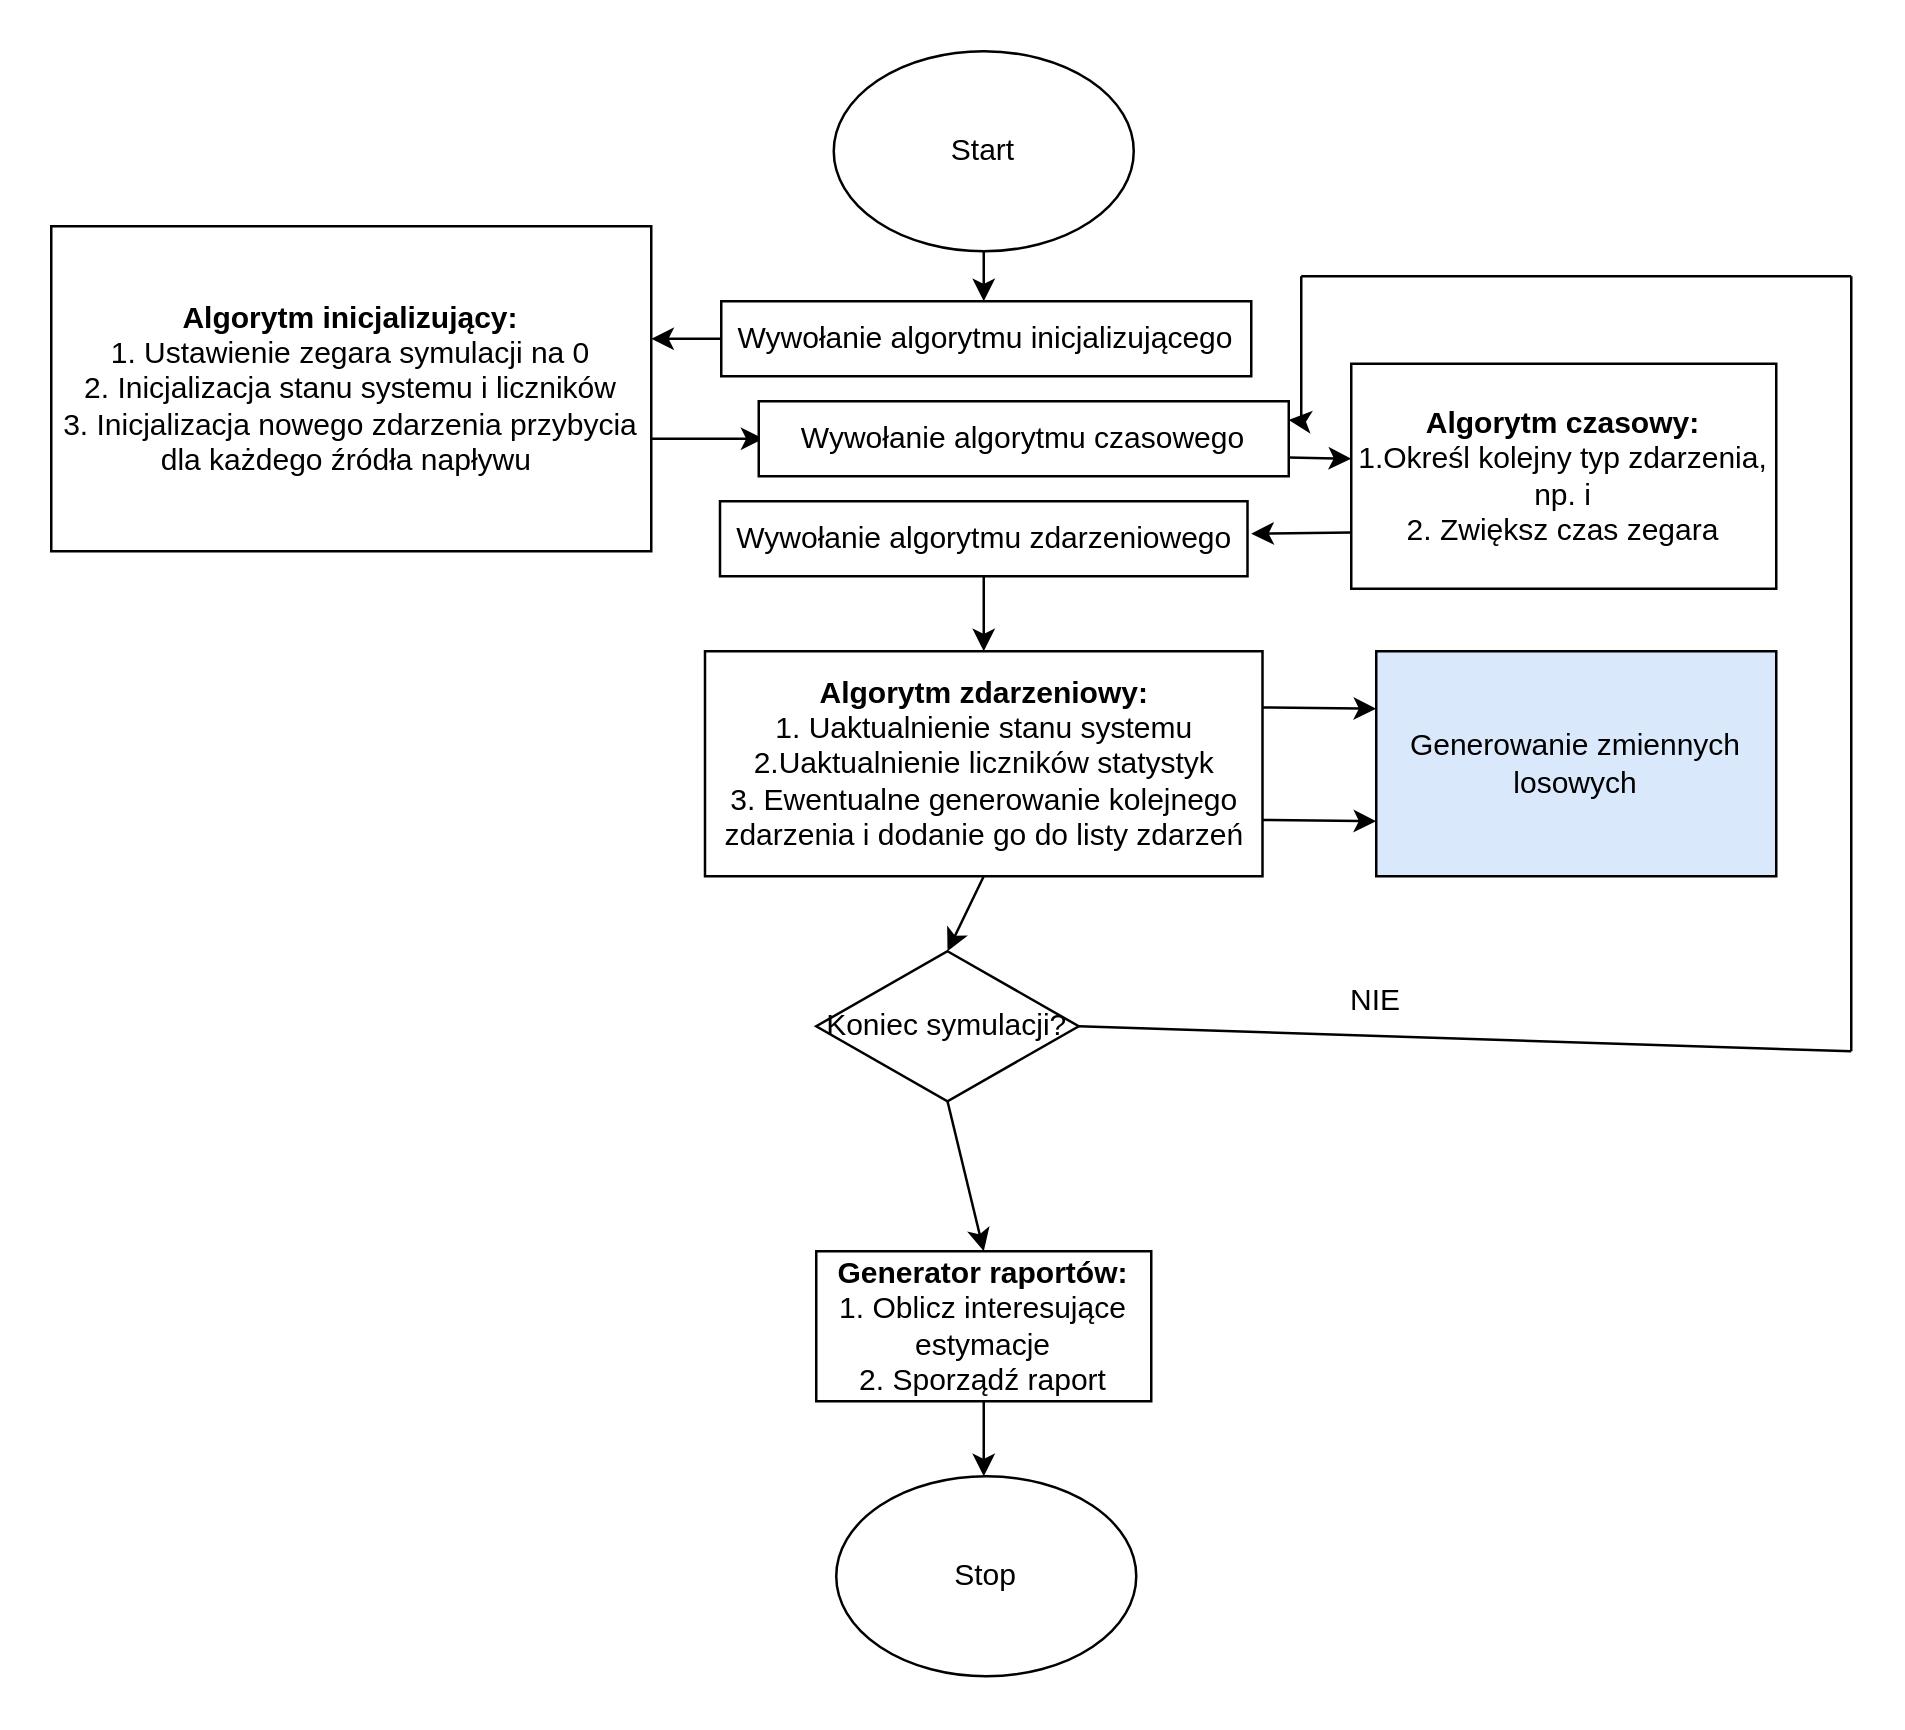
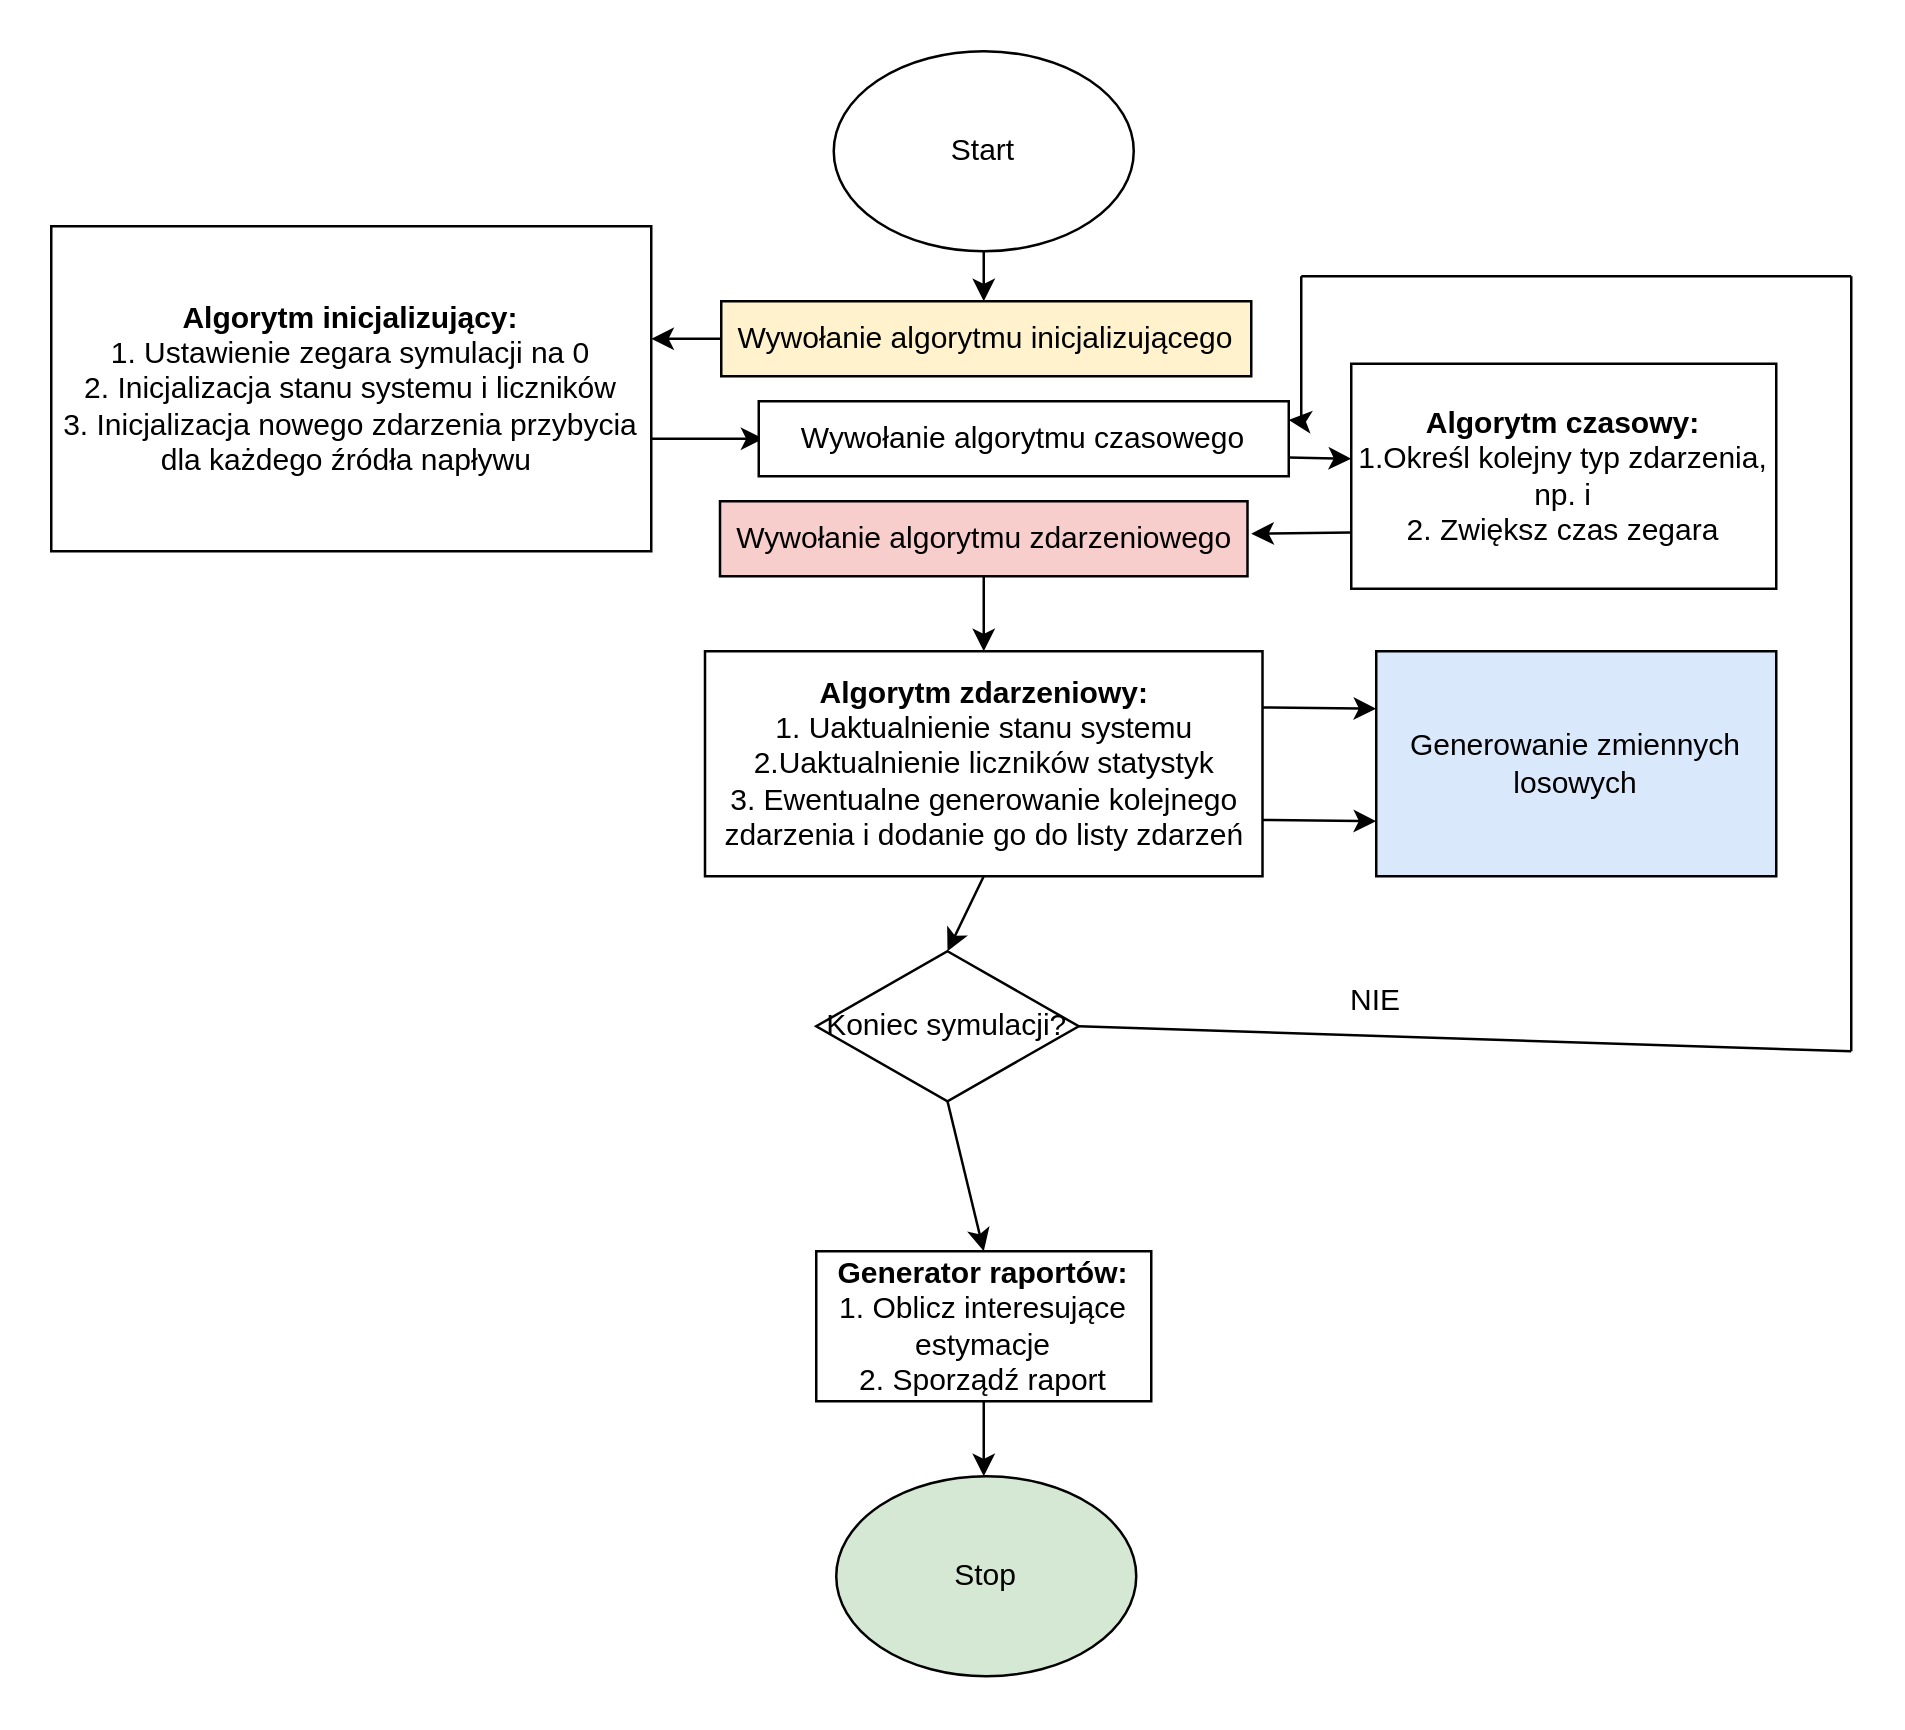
- <mxCell id="4" value="Wywołanie algorytmu inicjalizującego" style="rounded=0;whiteSpace=wrap;html=1;" vertex="1" parent="1"><mxGeometry x="288" y="120" width="212" height="30" as="geometry" /></mxCell>
+ <mxCell id="4" value="Wywołanie algorytmu inicjalizującego" style="rounded=0;whiteSpace=wrap;html=1;fillColor=#fff2cc;" vertex="1" parent="1"><mxGeometry x="288" y="120" width="212" height="30" as="geometry" /></mxCell>
- <mxCell id="11" value="Wywołanie algorytmu zdarzeniowego" style="rounded=0;whiteSpace=wrap;html=1;" vertex="1" parent="1"><mxGeometry x="287.5" y="200" width="211" height="30" as="geometry" /></mxCell>
+ <mxCell id="11" value="Wywołanie algorytmu zdarzeniowego" style="rounded=0;whiteSpace=wrap;html=1;fillColor=#f8cecc;" vertex="1" parent="1"><mxGeometry x="287.5" y="200" width="211" height="30" as="geometry" /></mxCell>
- <mxCell id="29" value="Stop" style="ellipse;whiteSpace=wrap;html=1;" vertex="1" parent="1"><mxGeometry x="334" y="590" width="120" height="80" as="geometry" /></mxCell>
+ <mxCell id="29" value="Stop" style="ellipse;whiteSpace=wrap;html=1;fillColor=#d5e8d4;" vertex="1" parent="1"><mxGeometry x="334" y="590" width="120" height="80" as="geometry" /></mxCell>
